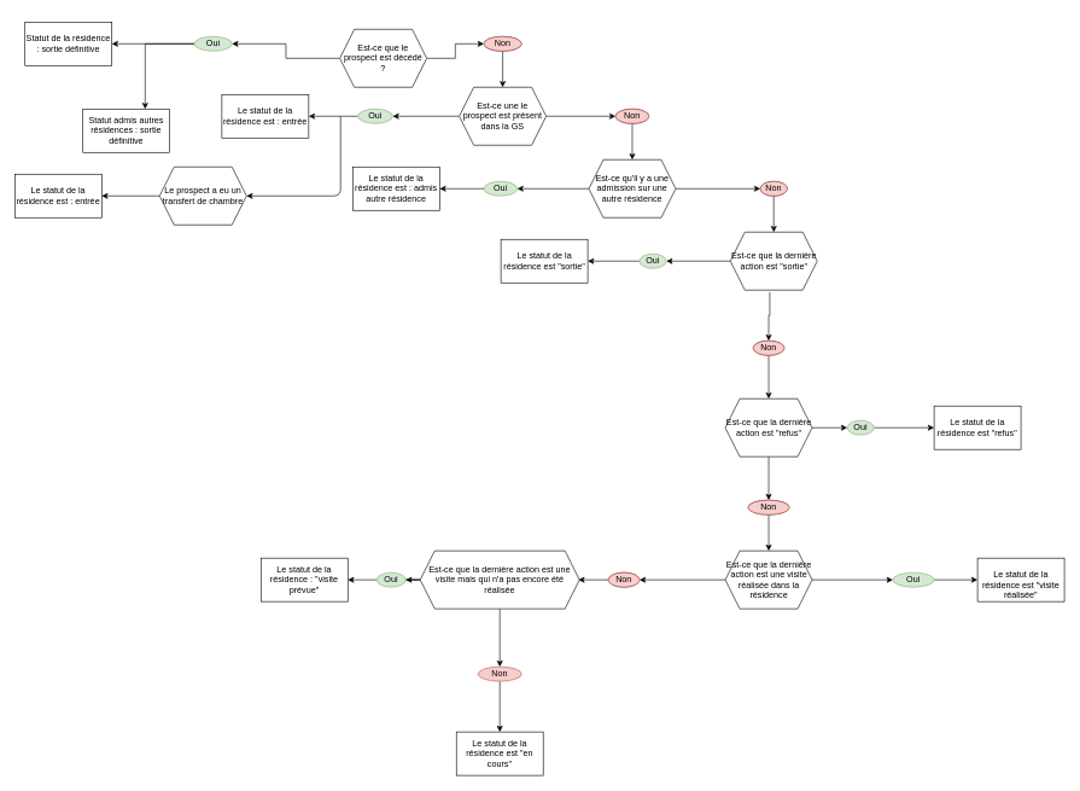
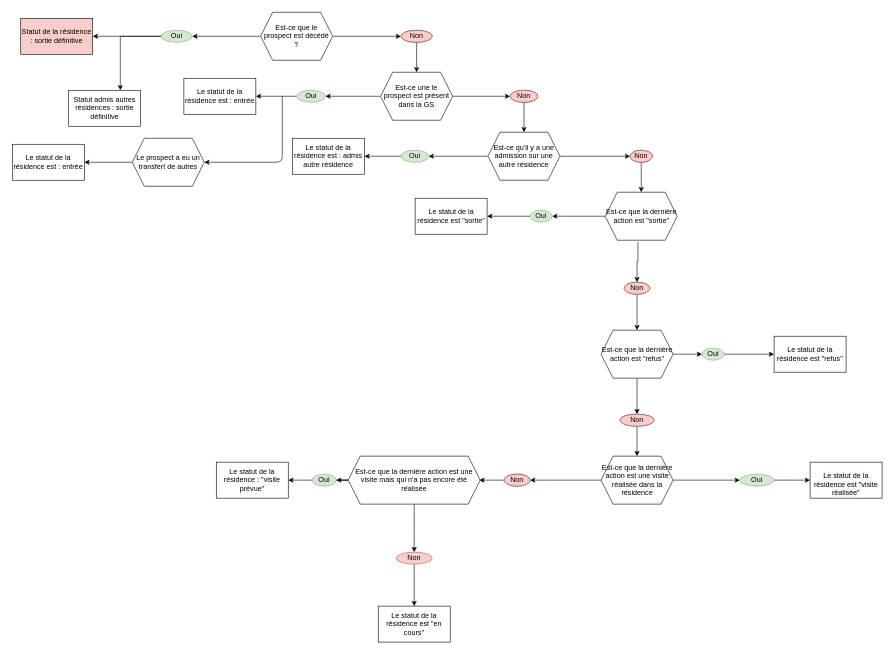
- <mxCell id="8" value="Statut de la résidence : sortie définitive" style="whiteSpace=wrap;html=1;" vertex="1" parent="1"><mxGeometry x="34" y="30" width="120" height="60" as="geometry" /></mxCell>
+ <mxCell id="8" value="Statut de la résidence : sortie définitive" style="whiteSpace=wrap;html=1;fillColor=#f8cecc;" vertex="1" parent="1"><mxGeometry x="34" y="30" width="120" height="60" as="geometry" /></mxCell>
- <mxCell id="4" value="Est-ce que le prospect est décédé ?" style="shape=hexagon;perimeter=hexagonPerimeter2;whiteSpace=wrap;html=1;fixedSize=1;" vertex="1" parent="1"><mxGeometry x="469" y="40" width="120" height="80" as="geometry" /></mxCell>
+ <mxCell id="4" value="Est-ce que le prospect est décédé ?" style="shape=hexagon;perimeter=hexagonPerimeter2;whiteSpace=wrap;html=1;fixedSize=1;" vertex="1" parent="1"><mxGeometry x="434" y="20" width="120" height="80" as="geometry" /></mxCell>
- <mxCell id="27" value="Le prospect a eu un transfert de chambre" style="shape=hexagon;perimeter=hexagonPerimeter2;whiteSpace=wrap;html=1;fixedSize=1;" vertex="1" parent="1"><mxGeometry x="220" y="230" width="120" height="80" as="geometry" /></mxCell>
+ <mxCell id="27" value="Le prospect a eu un transfert de autres" style="shape=hexagon;perimeter=hexagonPerimeter2;whiteSpace=wrap;html=1;fixedSize=1;" vertex="1" parent="1"><mxGeometry x="220" y="230" width="120" height="80" as="geometry" /></mxCell>
